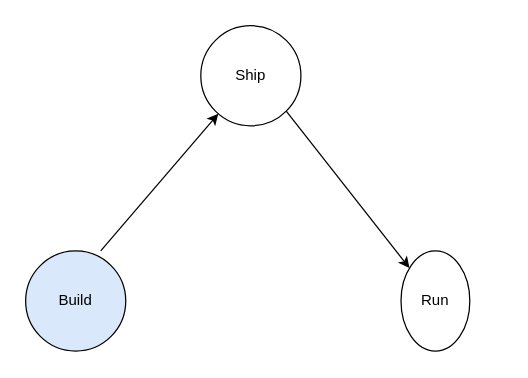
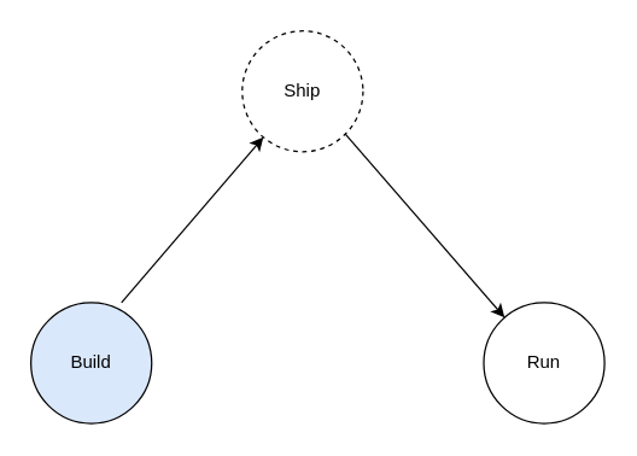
- <mxCell id="3" value="Ship" style="ellipse;whiteSpace=wrap;html=1;aspect=fixed;" vertex="1" parent="1"><mxGeometry x="160" y="20" width="80" height="80" as="geometry" /></mxCell>
+ <mxCell id="3" value="Ship" style="ellipse;whiteSpace=wrap;html=1;aspect=fixed;dashed=1;" vertex="1" parent="1"><mxGeometry x="160" y="20" width="80" height="80" as="geometry" /></mxCell>
- <mxCell id="4" value="Run" style="ellipse;whiteSpace=wrap;html=1;aspect=fixed;" vertex="1" parent="1"><mxGeometry x="320" y="200" width="55" height="80" as="geometry" /></mxCell>
+ <mxCell id="4" value="Run" style="ellipse;whiteSpace=wrap;html=1;aspect=fixed;" vertex="1" parent="1"><mxGeometry x="320" y="200" width="80" height="80" as="geometry" /></mxCell>
